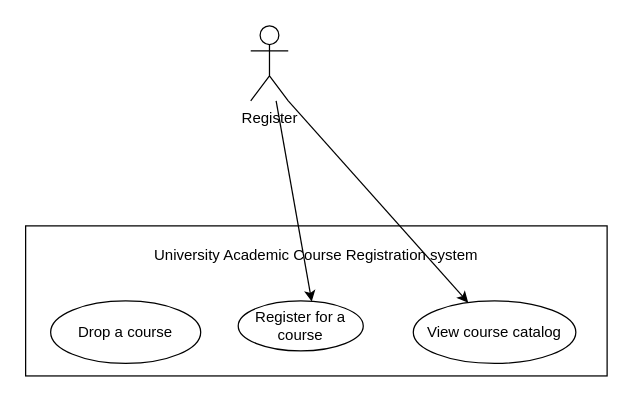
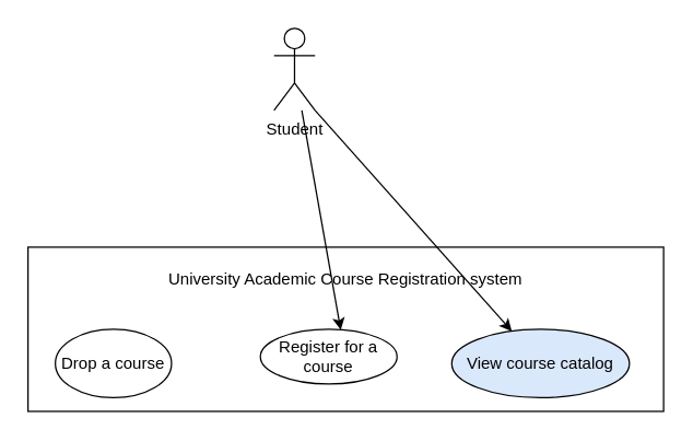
- <mxCell id="2" value="Register" style="shape=umlActor;verticalLabelPosition=bottom;verticalAlign=top;html=1;outlineConnect=0;" vertex="1" parent="1"><mxGeometry x="200" y="20" width="30" height="60" as="geometry" /></mxCell>
+ <mxCell id="2" value="Student" style="shape=umlActor;verticalLabelPosition=bottom;verticalAlign=top;html=1;outlineConnect=0;" vertex="1" parent="1"><mxGeometry x="200" y="20" width="30" height="60" as="geometry" /></mxCell>
- <mxCell id="4" value="Drop a course" style="ellipse;whiteSpace=wrap;html=1;" vertex="1" parent="1"><mxGeometry x="40" y="240" width="120" height="50" as="geometry" /></mxCell>
+ <mxCell id="4" value="Drop a course" style="ellipse;whiteSpace=wrap;html=1;" vertex="1" parent="1"><mxGeometry x="40" y="240" width="85" height="50" as="geometry" /></mxCell>
- <mxCell id="6" value="View course catalog" style="ellipse;whiteSpace=wrap;html=1;" vertex="1" parent="1"><mxGeometry x="330" y="240" width="130" height="50" as="geometry" /></mxCell>
+ <mxCell id="6" value="View course catalog" style="ellipse;whiteSpace=wrap;html=1;fillColor=#dae8fc;" vertex="1" parent="1"><mxGeometry x="330" y="240" width="130" height="50" as="geometry" /></mxCell>
